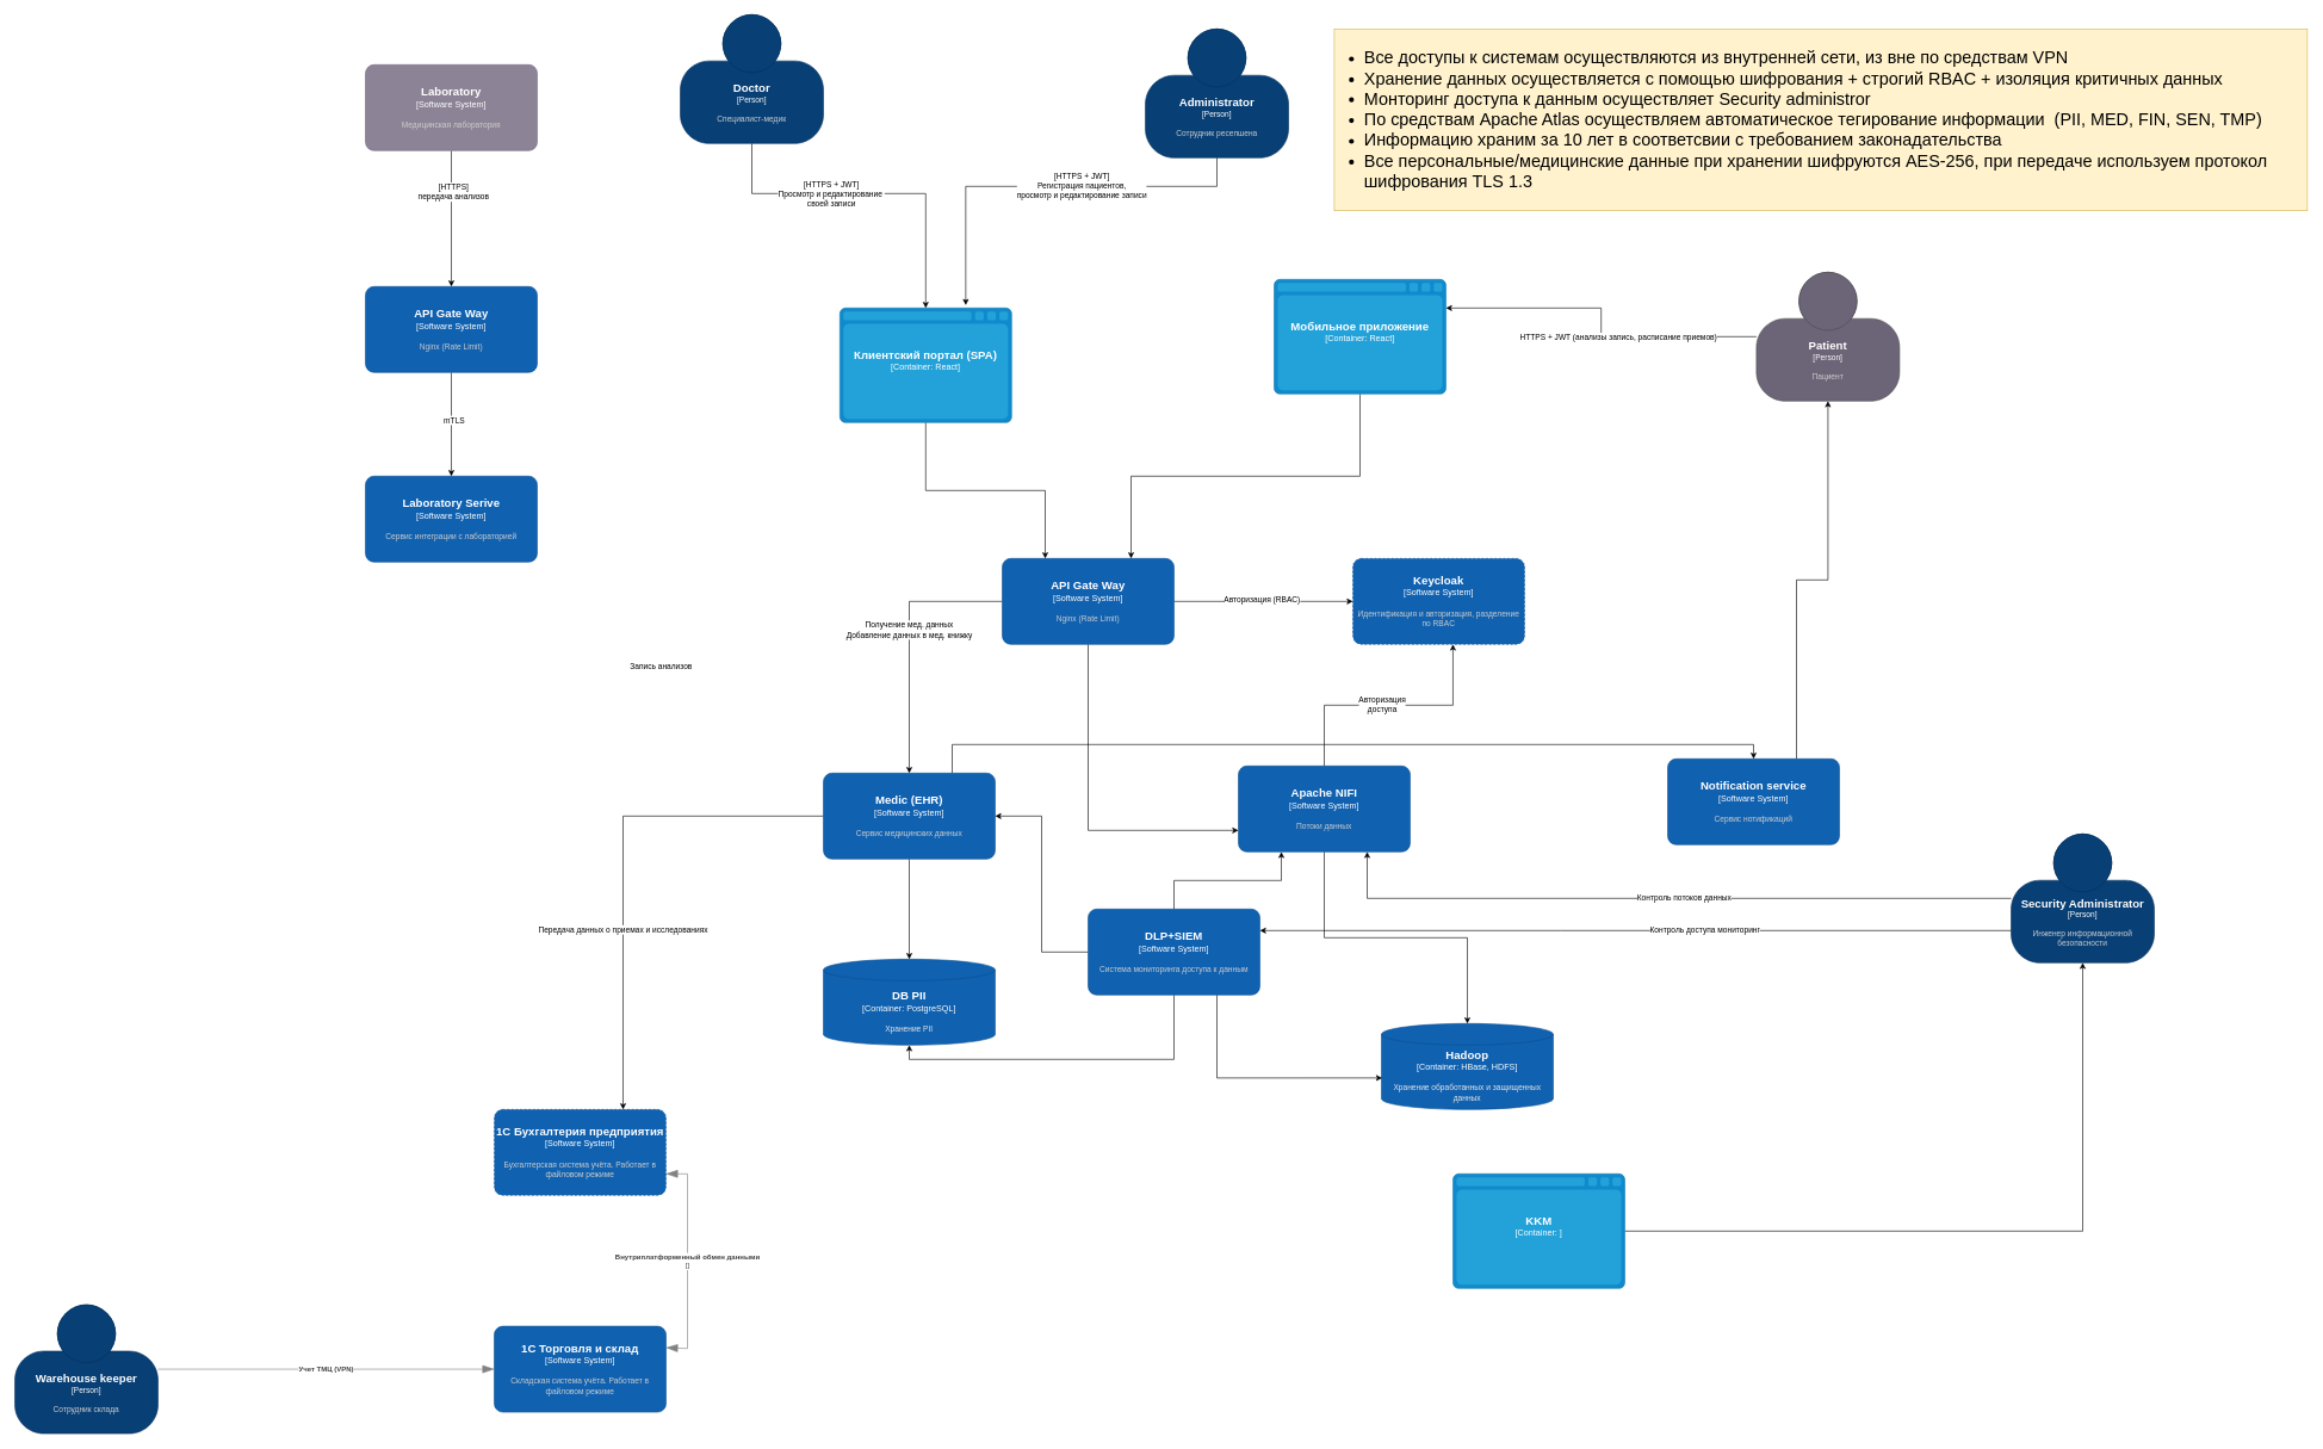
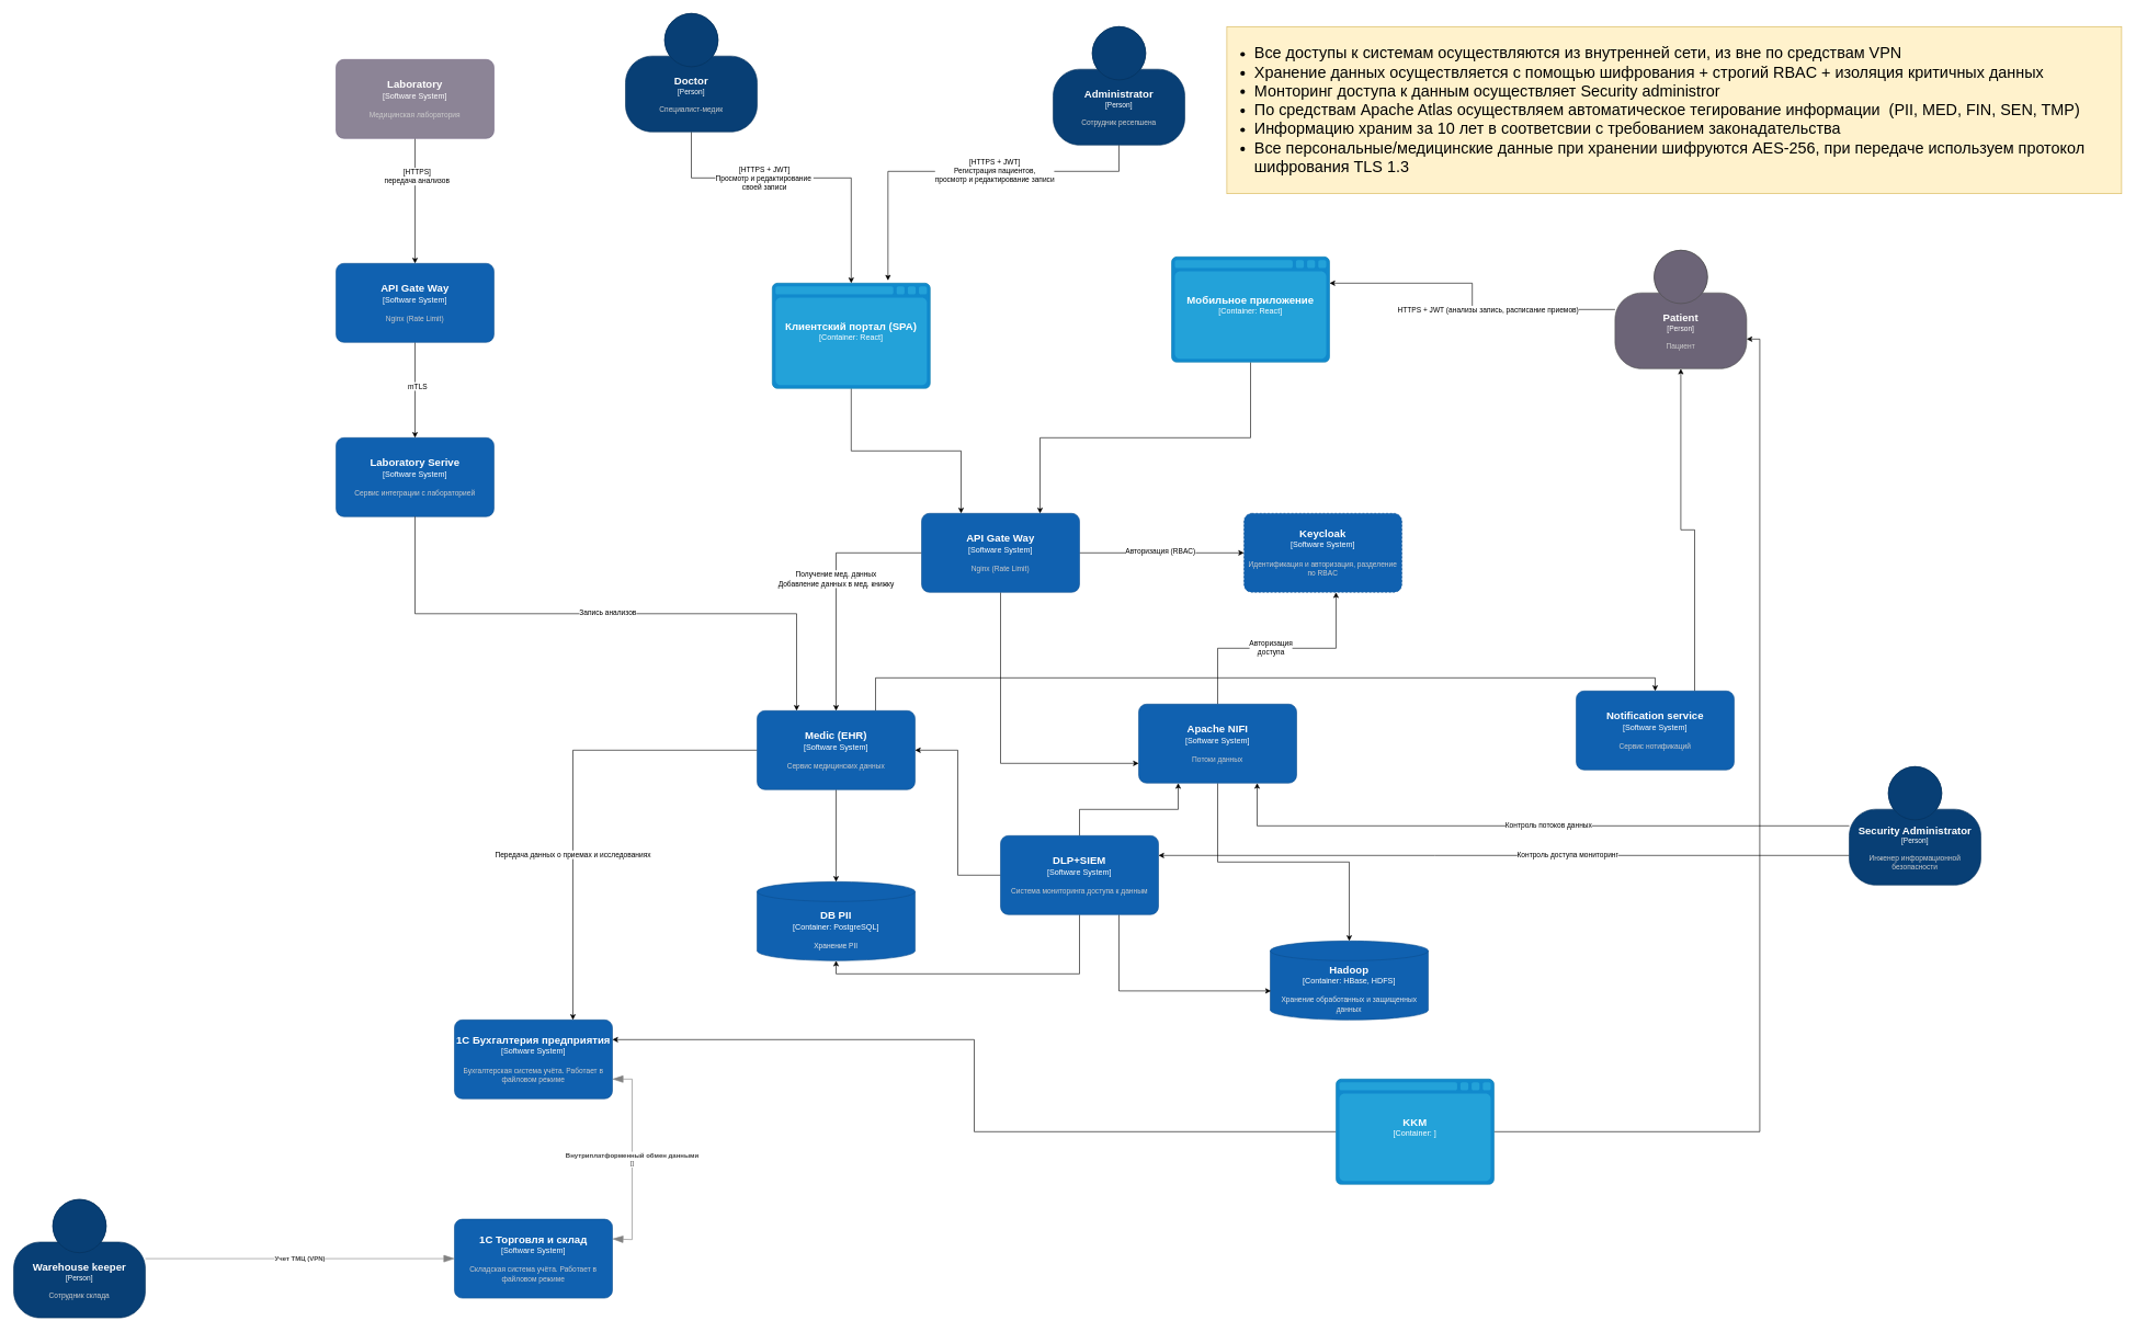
+ <mxCell id="26" style="edgeStyle=orthogonalEdgeStyle;rounded=0;orthogonalLoop=1;jettySize=auto;html=1;exitX=0.25;exitY=0;exitDx=0;exitDy=0;exitPerimeter=0;entryX=0.5;entryY=1;entryDx=0;entryDy=0;entryPerimeter=0;startArrow=classic;startFill=1;endArrow=none;endFill=0;" parent="1" source="27" target="18" edge="1"><mxGeometry relative="1" as="geometry" /></mxCell>
- <mxCell id="29" value="&lt;font style=&quot;font-size: 16px&quot;&gt;&lt;b&gt;Notification service&lt;/b&gt;&lt;/font&gt;&lt;div&gt;[Software System]&lt;/div&gt;&lt;br&gt;&lt;div&gt;&lt;font style=&quot;font-size: 11px&quot;&gt;&lt;font color=&quot;#cccccc&quot;&gt;Сервис нотификаций&lt;/font&gt;&lt;/div&gt;" style="rounded=1;whiteSpace=wrap;html=1;labelBackgroundColor=none;fillColor=#1061B0;fontColor=#ffffff;align=center;arcSize=10;strokeColor=#0D5091;metaEdit=1;resizable=0;points=[[0.25,0,0],[0.5,0,0],[0.75,0,0],[1,0.25,0],[1,0.5,0],[1,0.75,0],[0.75,1,0],[0.5,1,0],[0.25,1,0],[0,0.75,0],[0,0.5,0],[0,0.25,0]];" parent="1" vertex="1"><mxGeometry x="2330" y="1060" width="240" height="120" as="geometry" /></mxCell>
+ <mxCell id="29" value="&lt;font style=&quot;font-size: 16px&quot;&gt;&lt;b&gt;Notification service&lt;/b&gt;&lt;/font&gt;&lt;div&gt;[Software System]&lt;/div&gt;&lt;br&gt;&lt;div&gt;&lt;font style=&quot;font-size: 11px&quot;&gt;&lt;font color=&quot;#cccccc&quot;&gt;Сервис нотификаций&lt;/font&gt;&lt;/div&gt;" style="rounded=1;whiteSpace=wrap;html=1;labelBackgroundColor=none;fillColor=#1061B0;fontColor=#ffffff;align=center;arcSize=10;strokeColor=#0D5091;metaEdit=1;resizable=0;points=[[0.25,0,0],[0.5,0,0],[0.75,0,0],[1,0.25,0],[1,0.5,0],[1,0.75,0],[0.75,1,0],[0.5,1,0],[0.25,1,0],[0,0.75,0],[0,0.5,0],[0,0.25,0]];" parent="1" vertex="1"><mxGeometry x="2395" y="1050" width="240" height="120" as="geometry" /></mxCell>
- <mxCell id="52" style="edgeStyle=orthogonalEdgeStyle;rounded=0;orthogonalLoop=1;jettySize=auto;html=1;" parent="1" source="53" target="48" edge="1"><mxGeometry relative="1" as="geometry" /></mxCell>
+ <mxCell id="52" style="edgeStyle=orthogonalEdgeStyle;rounded=0;orthogonalLoop=1;jettySize=auto;html=1;entryX=1;entryY=0.75;entryDx=0;entryDy=0;entryPerimeter=0;" parent="1" source="53" target="50" edge="1"><mxGeometry relative="1" as="geometry" /></mxCell>
- <mxCell id="10" value="&lt;font style=&quot;font-size: 16px&quot;&gt;&lt;b&gt;1C Бухгалтерия предприятия&lt;/b&gt;&lt;/font&gt;&lt;div&gt;[Software System]&lt;/div&gt;&lt;br&gt;&lt;div&gt;&lt;font style=&quot;font-size: 11px&quot;&gt;&lt;font color=&quot;#cccccc&quot;&gt;Бухгалтерская система учёта. Работает в файловом режиме&lt;/font&gt;&lt;/div&gt;" style="rounded=1;whiteSpace=wrap;html=1;labelBackgroundColor=none;fillColor=#1061B0;fontColor=#ffffff;align=center;arcSize=10;strokeColor=#0D5091;metaEdit=1;resizable=0;points=[[0.25,0,0],[0.5,0,0],[0.75,0,0],[1,0.25,0],[1,0.5,0],[1,0.75,0],[0.75,1,0],[0.5,1,0],[0.25,1,0],[0,0.75,0],[0,0.5,0],[0,0.25,0]];dashed=1;" parent="1" vertex="1"><mxGeometry x="690" y="1550" width="240" height="120" as="geometry" /></mxCell>
+ <mxCell id="10" value="&lt;font style=&quot;font-size: 16px&quot;&gt;&lt;b&gt;1C Бухгалтерия предприятия&lt;/b&gt;&lt;/font&gt;&lt;div&gt;[Software System]&lt;/div&gt;&lt;br&gt;&lt;div&gt;&lt;font style=&quot;font-size: 11px&quot;&gt;&lt;font color=&quot;#cccccc&quot;&gt;Бухгалтерская система учёта. Работает в файловом режиме&lt;/font&gt;&lt;/div&gt;" style="rounded=1;whiteSpace=wrap;html=1;labelBackgroundColor=none;fillColor=#1061B0;fontColor=#ffffff;align=center;arcSize=10;strokeColor=#0D5091;metaEdit=1;resizable=0;points=[[0.25,0,0],[0.5,0,0],[0.75,0,0],[1,0.25,0],[1,0.5,0],[1,0.75,0],[0.75,1,0],[0.5,1,0],[0.25,1,0],[0,0.75,0],[0,0.5,0],[0,0.25,0]];" parent="1" vertex="1"><mxGeometry x="690" y="1550" width="240" height="120" as="geometry" /></mxCell>
+ <mxCell id="51" style="edgeStyle=orthogonalEdgeStyle;rounded=0;orthogonalLoop=1;jettySize=auto;html=1;entryX=1;entryY=0.25;entryDx=0;entryDy=0;entryPerimeter=0;" parent="1" source="53" target="10" edge="1"><mxGeometry relative="1" as="geometry" /></mxCell>
